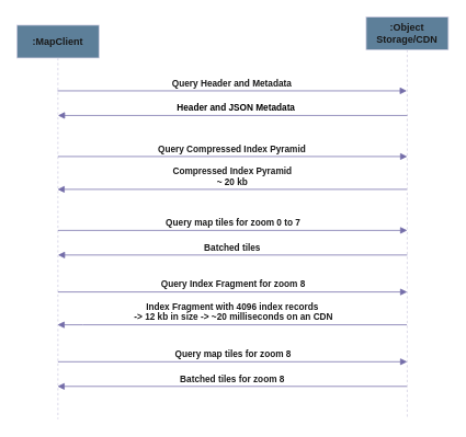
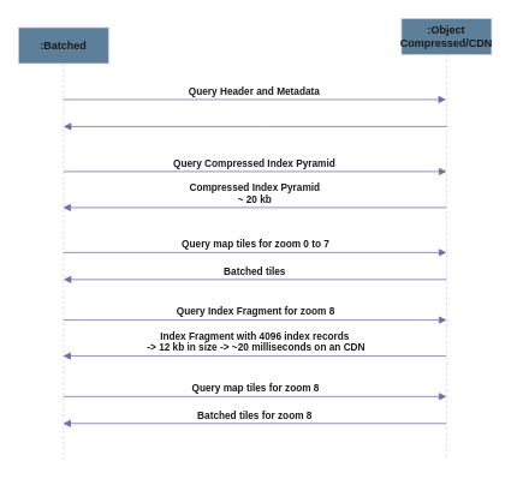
- <mxCell id="3" value="&lt;b&gt;:Object Storage/CDN&lt;/b&gt;" style="shape=umlLifeline;perimeter=lifelinePerimeter;whiteSpace=wrap;html=1;container=1;collapsible=0;recursiveResize=0;outlineConnect=0;fillColor=#5D7F99;strokeColor=#D0CEE2;fontColor=#1A1A1A;" vertex="1" parent="1"><mxGeometry x="445" y="20" width="100" height="490" as="geometry" /></mxCell>
+ <mxCell id="3" value="&lt;b&gt;:Object Compressed/CDN&lt;/b&gt;" style="shape=umlLifeline;perimeter=lifelinePerimeter;whiteSpace=wrap;html=1;container=1;collapsible=0;recursiveResize=0;outlineConnect=0;fillColor=#5D7F99;strokeColor=#D0CEE2;fontColor=#1A1A1A;" vertex="1" parent="1"><mxGeometry x="445" y="20" width="100" height="490" as="geometry" /></mxCell>
- <mxCell id="2" value="&lt;b&gt;:MapClient&lt;/b&gt;" style="shape=umlLifeline;perimeter=lifelinePerimeter;whiteSpace=wrap;html=1;container=1;collapsible=0;recursiveResize=0;outlineConnect=0;fillColor=#5D7F99;strokeColor=#D0CEE2;fontColor=#1A1A1A;" vertex="1" parent="1"><mxGeometry x="20" y="30" width="100" height="480" as="geometry" /></mxCell>
+ <mxCell id="2" value="&lt;b&gt;:Batched&lt;/b&gt;" style="shape=umlLifeline;perimeter=lifelinePerimeter;whiteSpace=wrap;html=1;container=1;collapsible=0;recursiveResize=0;outlineConnect=0;fillColor=#5D7F99;strokeColor=#D0CEE2;fontColor=#1A1A1A;" vertex="1" parent="1"><mxGeometry x="20" y="30" width="100" height="480" as="geometry" /></mxCell>
- <mxCell id="14" value="&lt;span style=&quot;color: rgb(0, 0, 0); font-family: Helvetica; font-size: 11px; font-style: normal; font-variant-ligatures: normal; font-variant-caps: normal; letter-spacing: normal; orphans: 2; text-align: center; text-indent: 0px; text-transform: none; widows: 2; word-spacing: 0px; -webkit-text-stroke-width: 0px; background-color: rgb(255, 255, 255); text-decoration-thickness: initial; text-decoration-style: initial; text-decoration-color: initial; float: none; display: inline !important;&quot;&gt;&lt;b&gt;&amp;nbsp; &amp;nbsp;Header and JSON Metadata&amp;nbsp;&lt;/b&gt;&lt;/span&gt;" style="text;whiteSpace=wrap;html=1;fontColor=#1A1A1A;" vertex="1" parent="1"><mxGeometry x="204" y="117" width="180" height="40" as="geometry" /></mxCell>
